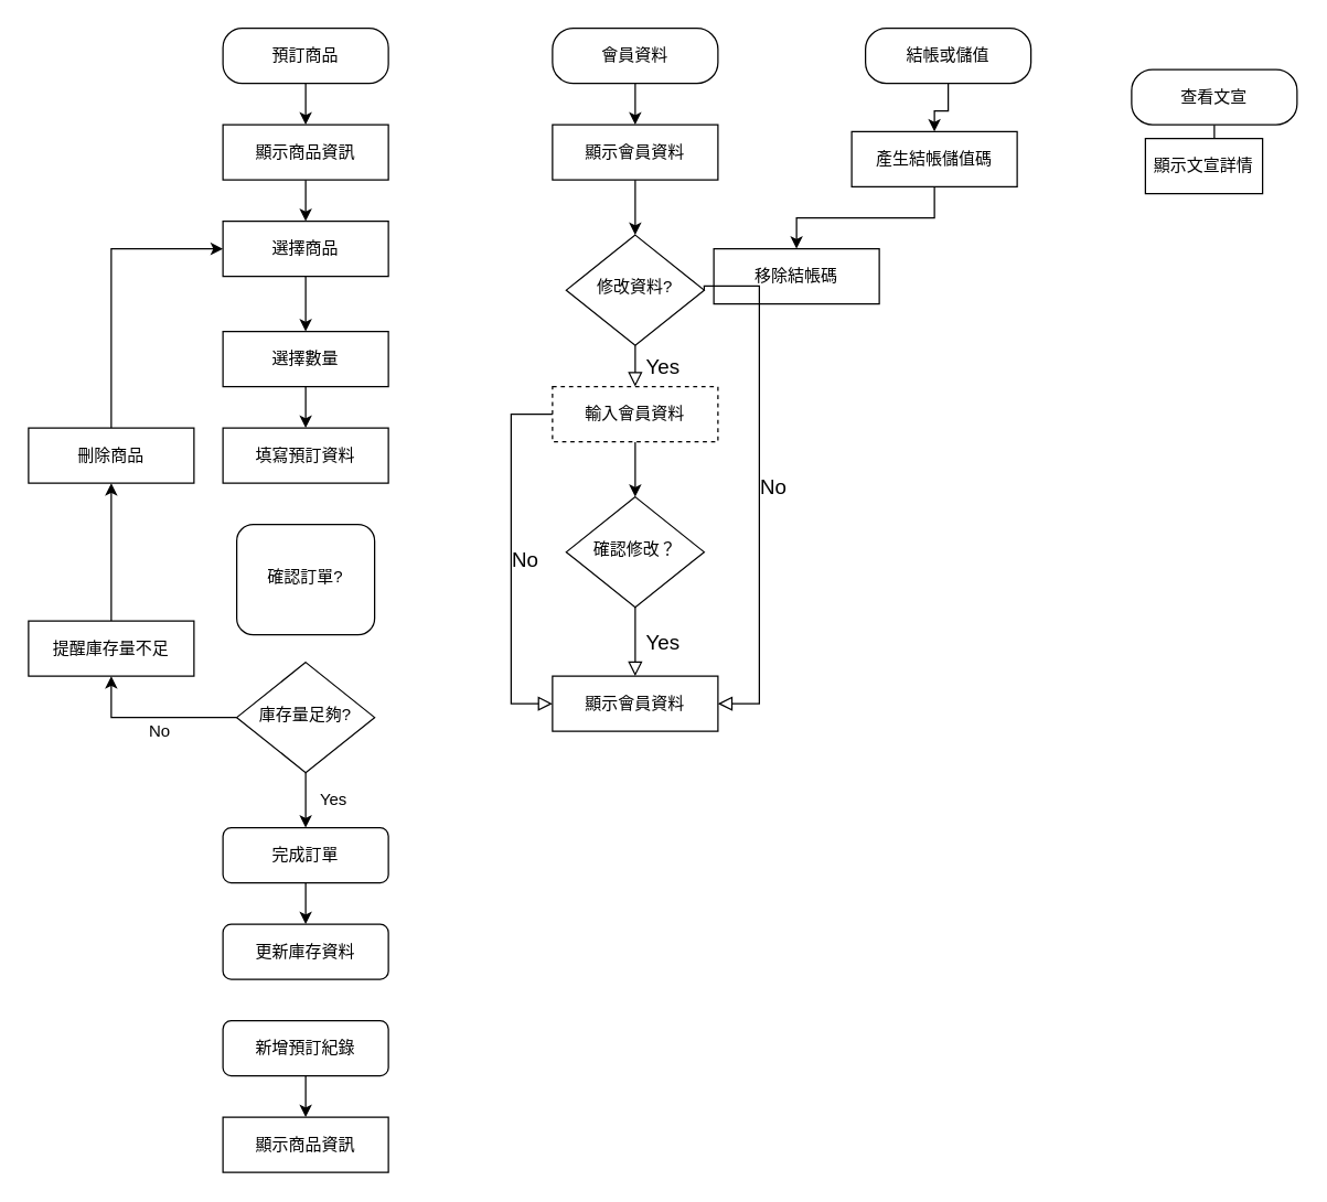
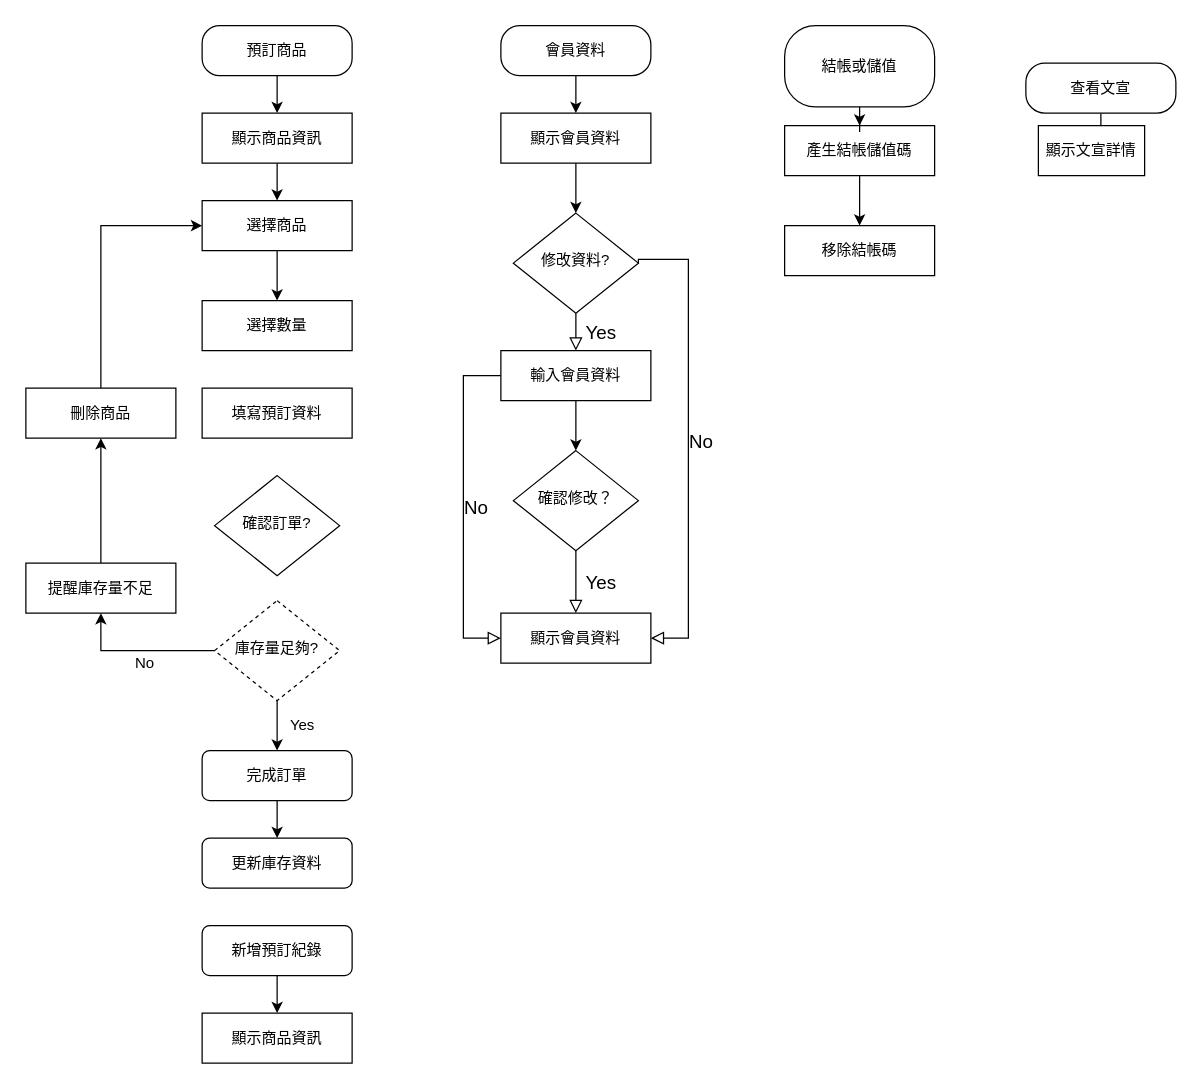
- <mxCell id="41" value="結帳或儲值" style="rounded=1;whiteSpace=wrap;html=1;fontSize=12;glass=0;strokeWidth=1;shadow=0;arcSize=38;" parent="1" vertex="1"><mxGeometry x="627" y="20" width="120" height="40" as="geometry" /></mxCell>
+ <mxCell id="41" value="結帳或儲值" style="rounded=1;whiteSpace=wrap;html=1;fontSize=12;glass=0;strokeWidth=1;shadow=0;arcSize=38;" parent="1" vertex="1"><mxGeometry x="627" y="20" width="120" height="65" as="geometry" /></mxCell>
- <mxCell id="27" value="產生結帳儲值碼" style="rounded=1;whiteSpace=wrap;html=1;fontSize=12;glass=0;strokeWidth=1;shadow=0;arcSize=0;" parent="1" vertex="1"><mxGeometry x="617" y="95" width="120" height="40" as="geometry" /></mxCell>
+ <mxCell id="27" value="產生結帳儲值碼" style="rounded=1;whiteSpace=wrap;html=1;fontSize=12;glass=0;strokeWidth=1;shadow=0;arcSize=0;" parent="1" vertex="1"><mxGeometry x="627" y="100" width="120" height="40" as="geometry" /></mxCell>
- <mxCell id="28" value="移除結帳碼" style="rounded=1;whiteSpace=wrap;html=1;fontSize=12;glass=0;strokeWidth=1;shadow=0;arcSize=0;" parent="1" vertex="1"><mxGeometry x="517" y="180" width="120" height="40" as="geometry" /></mxCell>
+ <mxCell id="28" value="移除結帳碼" style="rounded=1;whiteSpace=wrap;html=1;fontSize=12;glass=0;strokeWidth=1;shadow=0;arcSize=0;" parent="1" vertex="1"><mxGeometry x="627" y="180" width="120" height="40" as="geometry" /></mxCell>
- <mxCell id="31" style="edgeStyle=orthogonalEdgeStyle;rounded=0;orthogonalLoop=1;jettySize=auto;html=1;entryX=0.5;entryY=0;entryDx=0;entryDy=0;" parent="1" source="32" target="34" edge="1"><mxGeometry relative="1" as="geometry" /></mxCell>
- <mxCell id="21" value="輸入會員資料" style="rounded=1;whiteSpace=wrap;html=1;fontSize=12;glass=0;strokeWidth=1;shadow=0;arcSize=0;dashed=1;" parent="1" vertex="1"><mxGeometry x="400" y="280" width="120" height="40" as="geometry" /></mxCell>
+ <mxCell id="21" value="輸入會員資料" style="rounded=1;whiteSpace=wrap;html=1;fontSize=12;glass=0;strokeWidth=1;shadow=0;arcSize=0;" parent="1" vertex="1"><mxGeometry x="400" y="280" width="120" height="40" as="geometry" /></mxCell>
- <mxCell id="33" value="確認訂單?" style="whiteSpace=wrap;html=1;shadow=0;fontFamily=Helvetica;fontSize=12;align=center;strokeWidth=1;spacing=6;spacingTop=-4;rounded=1;" parent="1" vertex="1"><mxGeometry x="171" y="380" width="100" height="80" as="geometry" /></mxCell>
+ <mxCell id="33" value="確認訂單?" style="rhombus;whiteSpace=wrap;html=1;shadow=0;fontFamily=Helvetica;fontSize=12;align=center;strokeWidth=1;spacing=6;spacingTop=-4;" parent="1" vertex="1"><mxGeometry x="171" y="380" width="100" height="80" as="geometry" /></mxCell>
- <mxCell id="8" value="庫存量足夠?" style="rhombus;whiteSpace=wrap;html=1;shadow=0;fontFamily=Helvetica;fontSize=12;align=center;strokeWidth=1;spacing=6;spacingTop=-4;" parent="1" vertex="1"><mxGeometry x="171" y="480" width="100" height="80" as="geometry" /></mxCell>
+ <mxCell id="8" value="庫存量足夠?" style="rhombus;whiteSpace=wrap;html=1;shadow=0;fontFamily=Helvetica;fontSize=12;align=center;strokeWidth=1;spacing=6;spacingTop=-4;dashed=1;" parent="1" vertex="1"><mxGeometry x="171" y="480" width="100" height="80" as="geometry" /></mxCell>
